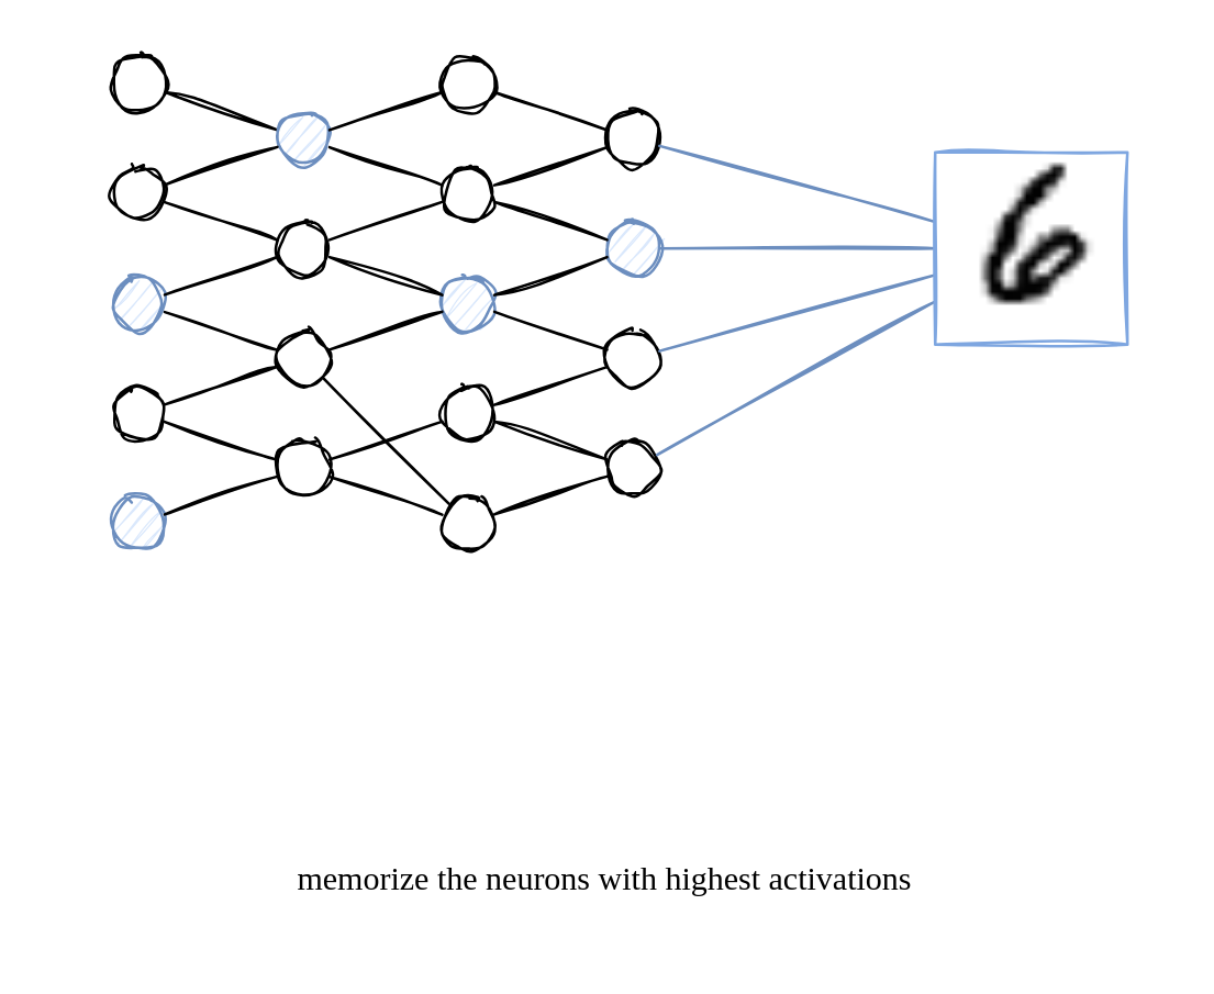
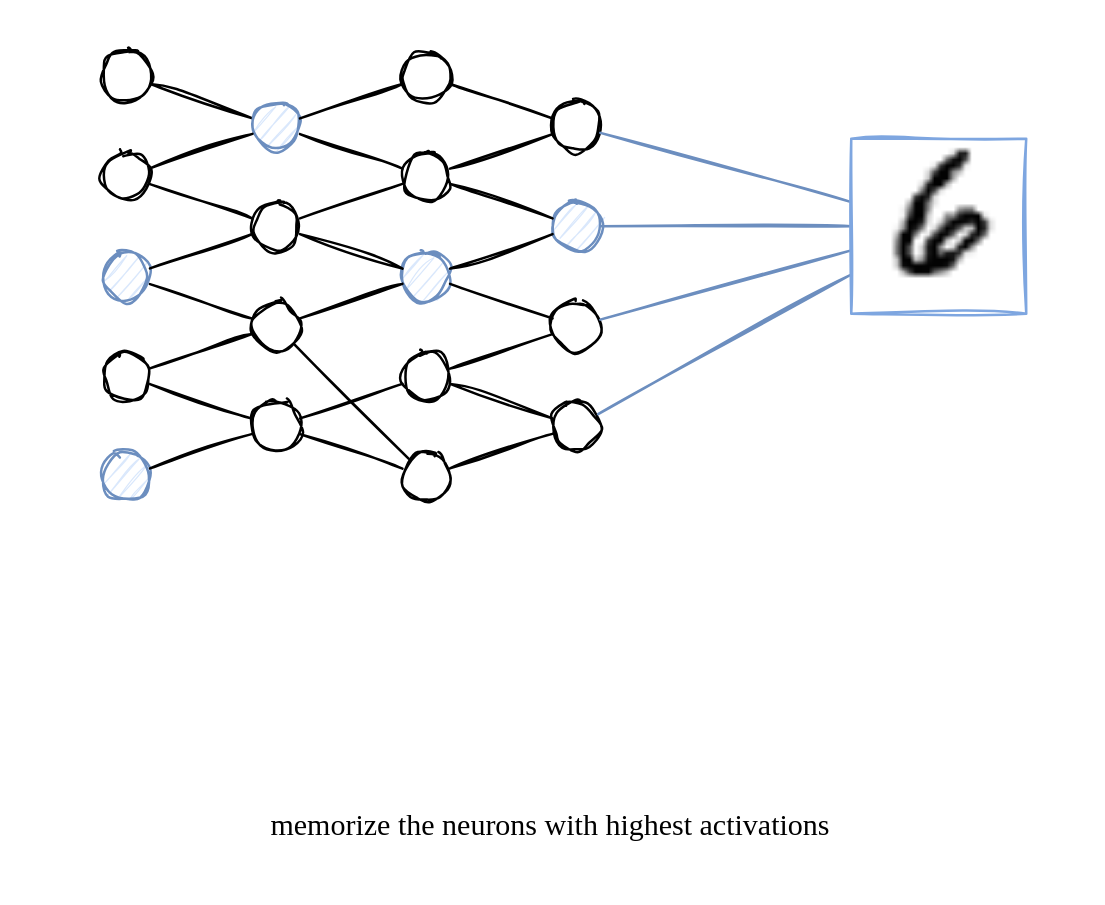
- <mxCell id="49" value="memorize the neurons with highest activations" style="text;html=1;strokeColor=none;fillColor=none;align=center;verticalAlign=middle;whiteSpace=wrap;rounded=0;sketch=1;fontFamily=Comic Sans MS;" vertex="1" parent="1"><mxGeometry x="20" y="310" width="400" height="20" as="geometry" /></mxCell>
+ <mxCell id="49" value="memorize the neurons with highest activations" style="text;html=1;strokeColor=none;fillColor=none;align=center;verticalAlign=middle;whiteSpace=wrap;rounded=0;sketch=1;fontFamily=Comic Sans MS;" vertex="1" parent="1"><mxGeometry x="20" y="320" width="400" height="20" as="geometry" /></mxCell>
